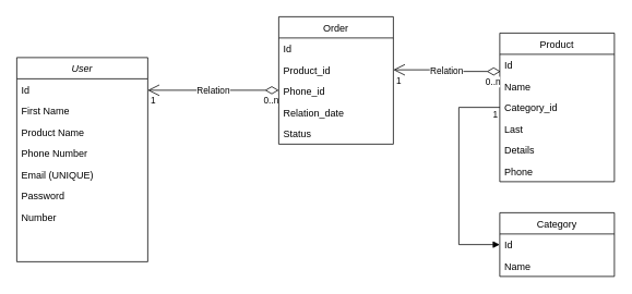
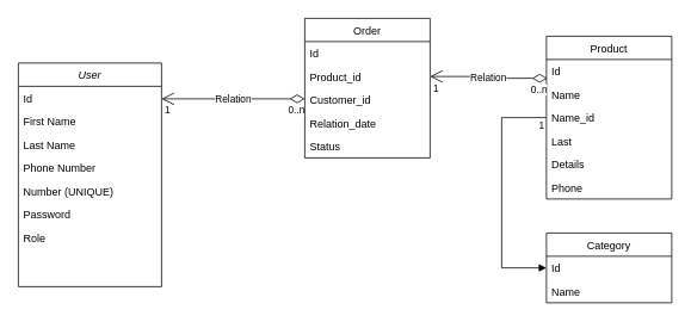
- <mxCell id="13" value="Phone_id&#10;" style="text;strokeColor=none;fillColor=none;align=left;verticalAlign=top;spacingLeft=4;spacingRight=4;overflow=hidden;rotatable=0;points=[[0,0.5],[1,0.5]];portConstraint=eastwest;" vertex="1" parent="10"><mxGeometry y="78" width="140" height="26" as="geometry" /></mxCell>
+ <mxCell id="13" value="Customer_id&#10;" style="text;strokeColor=none;fillColor=none;align=left;verticalAlign=top;spacingLeft=4;spacingRight=4;overflow=hidden;rotatable=0;points=[[0,0.5],[1,0.5]];portConstraint=eastwest;" vertex="1" parent="10"><mxGeometry y="78" width="140" height="26" as="geometry" /></mxCell>
- <mxCell id="22" value="Category_id" style="text;strokeColor=none;fillColor=none;align=left;verticalAlign=top;spacingLeft=4;spacingRight=4;overflow=hidden;rotatable=0;points=[[0,0.5],[1,0.5]];portConstraint=eastwest;" vertex="1" parent="19"><mxGeometry y="78" width="140" height="26" as="geometry" /></mxCell>
+ <mxCell id="22" value="Name_id" style="text;strokeColor=none;fillColor=none;align=left;verticalAlign=top;spacingLeft=4;spacingRight=4;overflow=hidden;rotatable=0;points=[[0,0.5],[1,0.5]];portConstraint=eastwest;" vertex="1" parent="19"><mxGeometry y="78" width="140" height="26" as="geometry" /></mxCell>
- <mxCell id="5" value="Product Name" style="text;align=left;verticalAlign=top;spacingLeft=4;spacingRight=4;overflow=hidden;rotatable=0;points=[[0,0.5],[1,0.5]];portConstraint=eastwest;rounded=0;shadow=0;html=0;" parent="2" vertex="1"><mxGeometry y="78" width="160" height="26" as="geometry" /></mxCell>
+ <mxCell id="5" value="Last Name" style="text;align=left;verticalAlign=top;spacingLeft=4;spacingRight=4;overflow=hidden;rotatable=0;points=[[0,0.5],[1,0.5]];portConstraint=eastwest;rounded=0;shadow=0;html=0;" parent="2" vertex="1"><mxGeometry y="78" width="160" height="26" as="geometry" /></mxCell>
- <mxCell id="7" value="Email (UNIQUE)&#10;" style="text;align=left;verticalAlign=top;spacingLeft=4;spacingRight=4;overflow=hidden;rotatable=0;points=[[0,0.5],[1,0.5]];portConstraint=eastwest;rounded=0;shadow=0;html=0;" vertex="1" parent="2"><mxGeometry y="130" width="160" height="26" as="geometry" /></mxCell>
+ <mxCell id="7" value="Number (UNIQUE)&#10;" style="text;align=left;verticalAlign=top;spacingLeft=4;spacingRight=4;overflow=hidden;rotatable=0;points=[[0,0.5],[1,0.5]];portConstraint=eastwest;rounded=0;shadow=0;html=0;" vertex="1" parent="2"><mxGeometry y="130" width="160" height="26" as="geometry" /></mxCell>
- <mxCell id="9" value="Number&#10;" style="text;align=left;verticalAlign=top;spacingLeft=4;spacingRight=4;overflow=hidden;rotatable=0;points=[[0,0.5],[1,0.5]];portConstraint=eastwest;rounded=0;shadow=0;html=0;" vertex="1" parent="2"><mxGeometry y="182" width="160" height="26" as="geometry" /></mxCell>
+ <mxCell id="9" value="Role&#10;" style="text;align=left;verticalAlign=top;spacingLeft=4;spacingRight=4;overflow=hidden;rotatable=0;points=[[0,0.5],[1,0.5]];portConstraint=eastwest;rounded=0;shadow=0;html=0;" vertex="1" parent="2"><mxGeometry y="182" width="160" height="26" as="geometry" /></mxCell>
